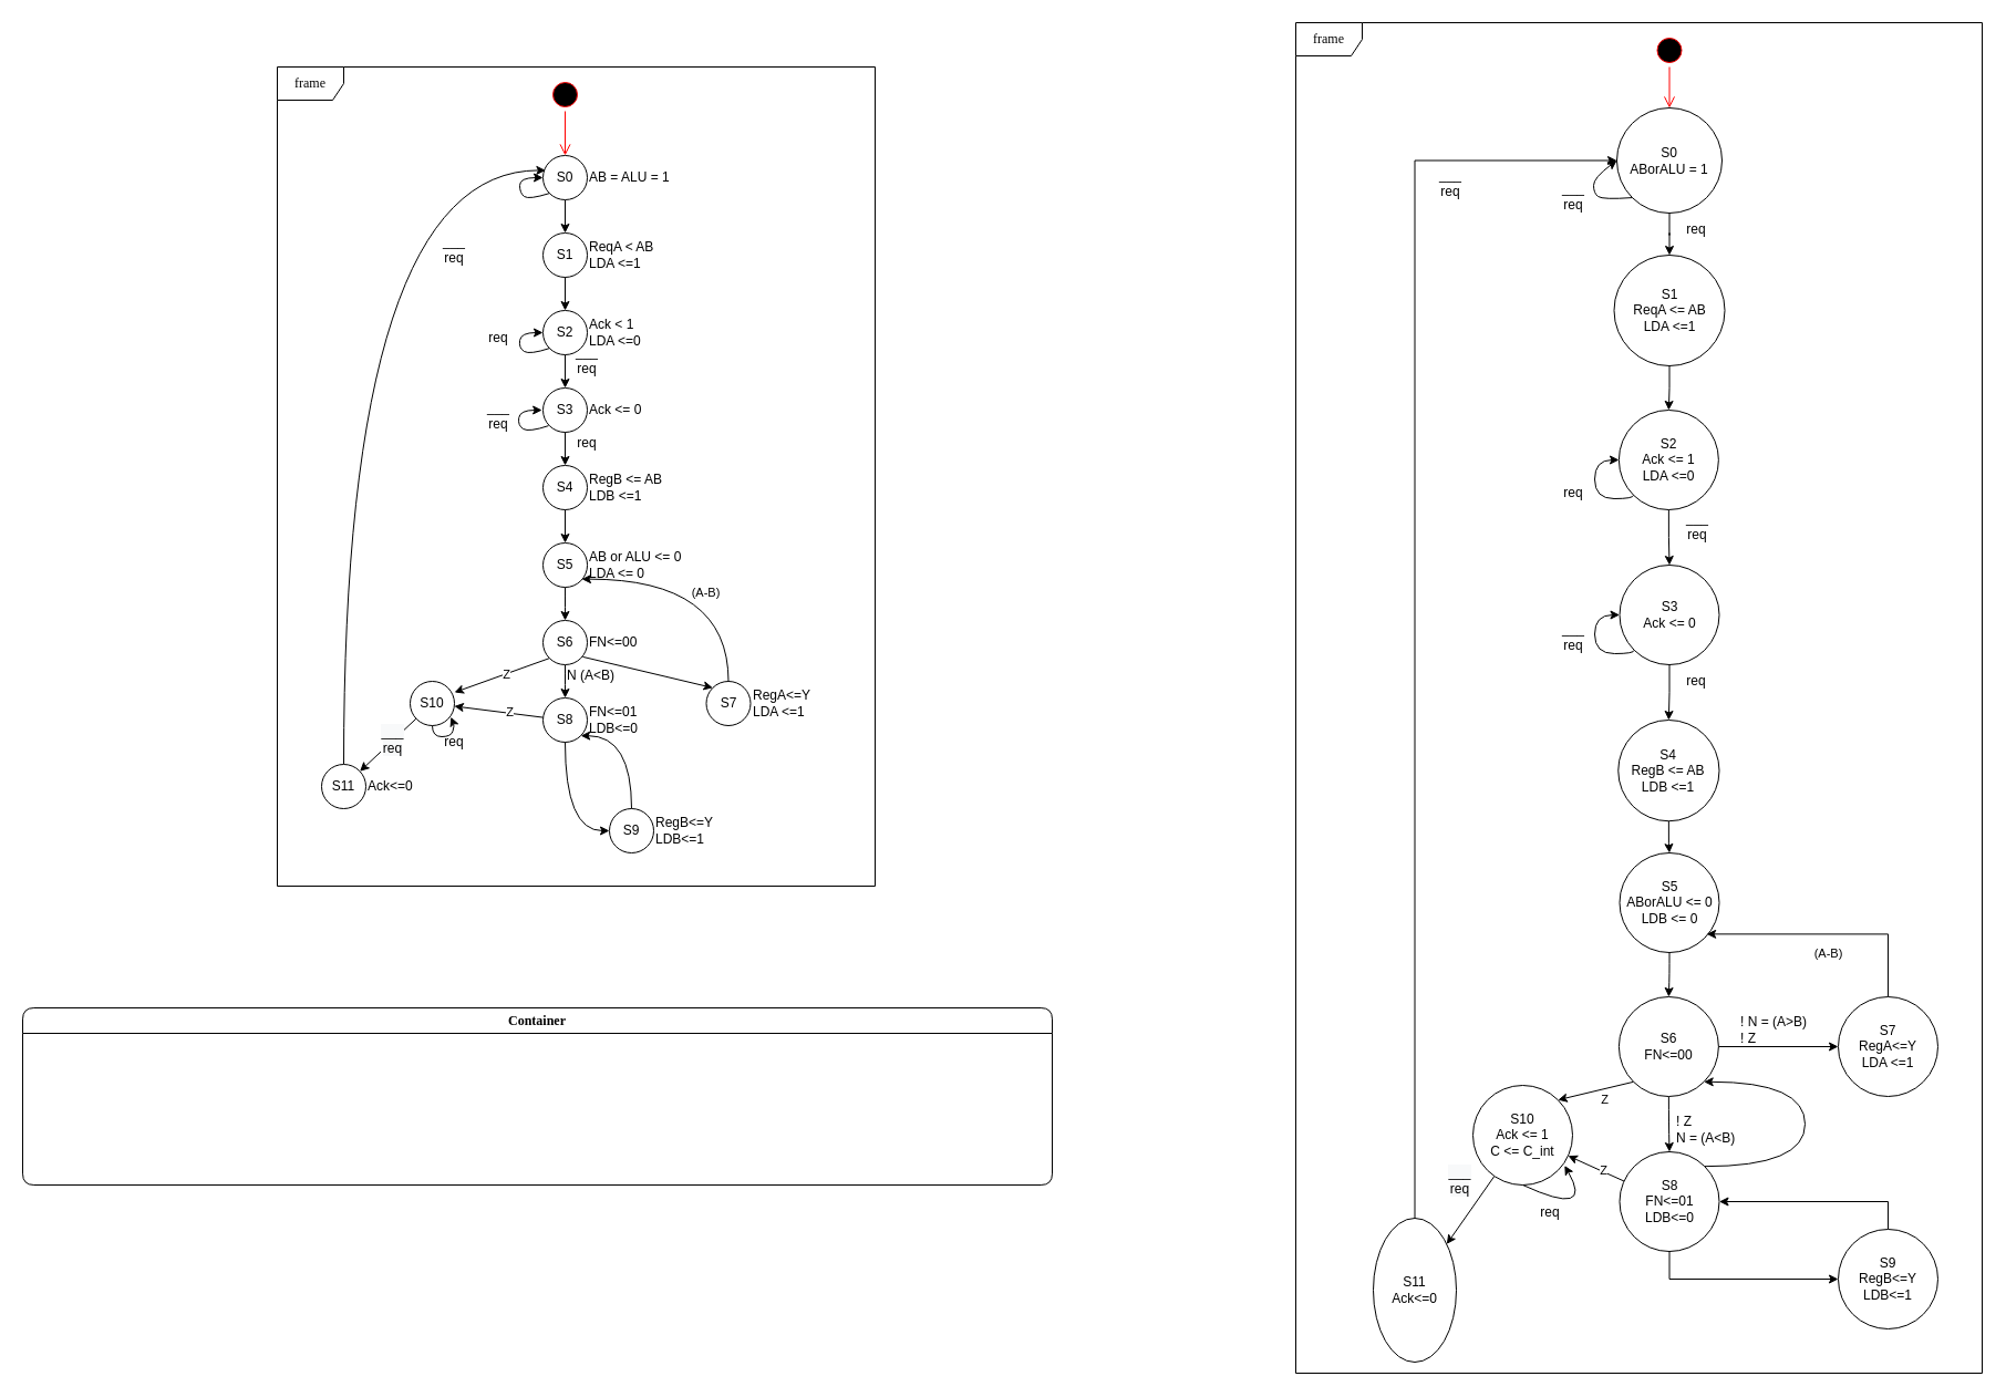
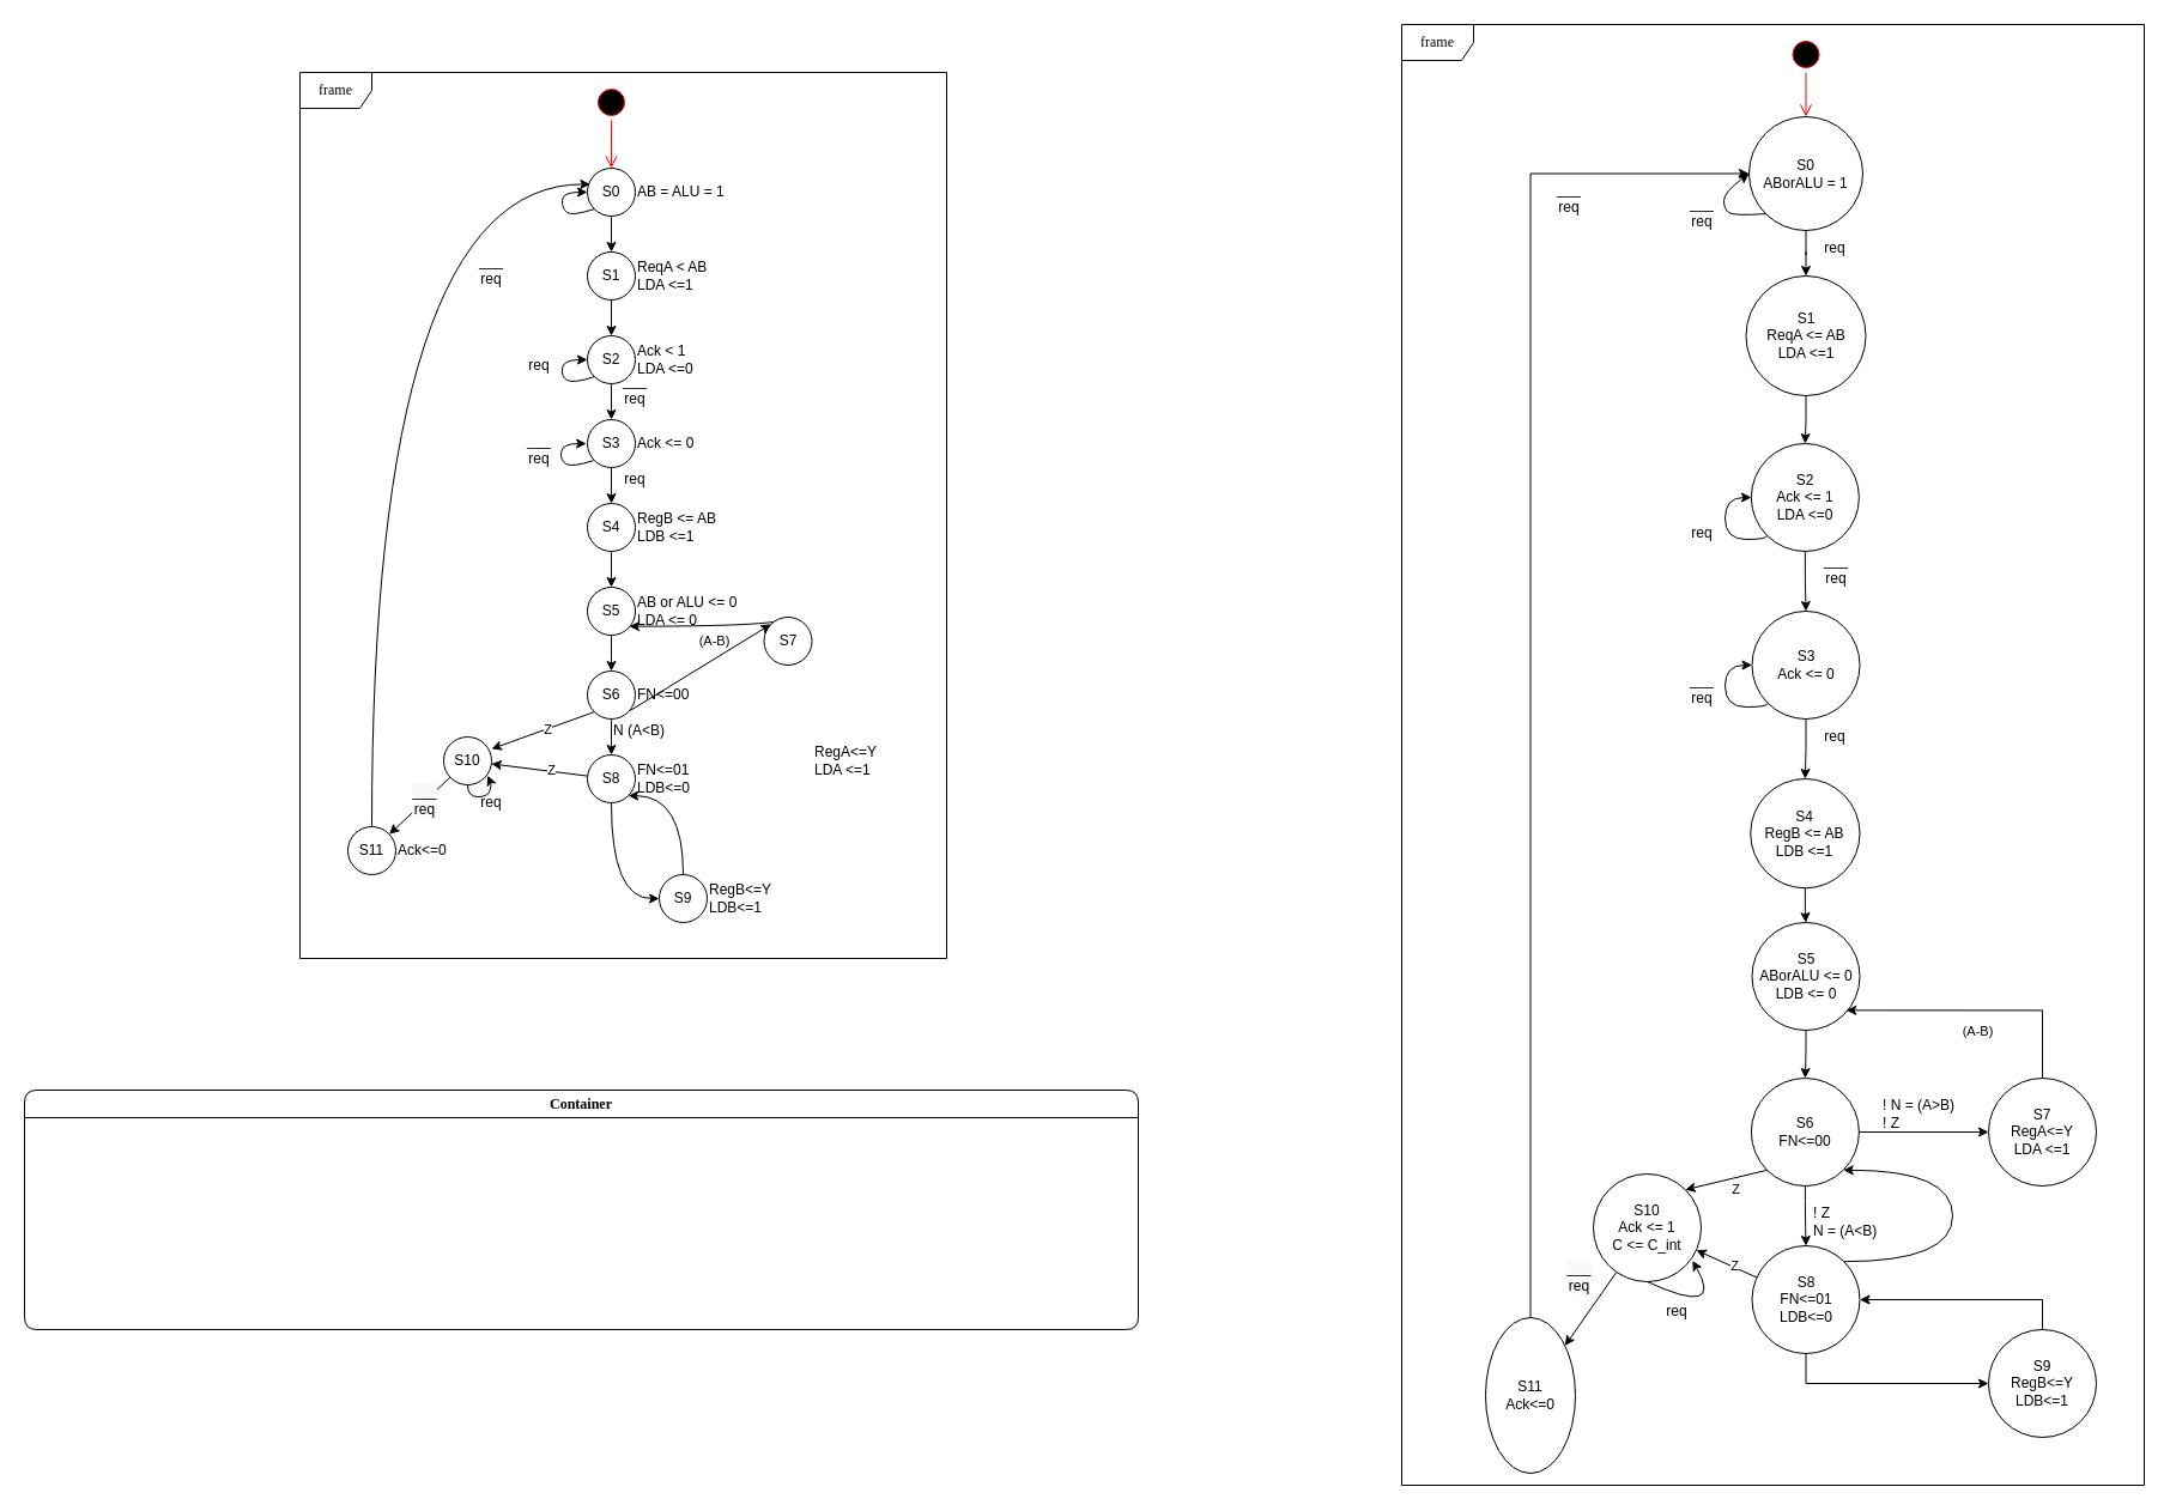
- <mxCell id="40" value="S7" style="ellipse;whiteSpace=wrap;html=1;aspect=fixed;" parent="1" vertex="1"><mxGeometry x="637.5" y="615" width="40" height="40" as="geometry" /></mxCell>
+ <mxCell id="40" value="S7" style="ellipse;whiteSpace=wrap;html=1;aspect=fixed;" parent="1" vertex="1"><mxGeometry x="637.5" y="515" width="40" height="40" as="geometry" /></mxCell>
- <mxCell id="2" value="Container" style="swimlane;whiteSpace=wrap;html=1;rounded=1;shadow=0;comic=0;labelBackgroundColor=none;strokeWidth=1;fontFamily=Verdana;fontSize=12;align=center;" parent="1" vertex="1"><mxGeometry x="20" y="910" width="930" height="160" as="geometry" /></mxCell>
+ <mxCell id="2" value="Container" style="swimlane;whiteSpace=wrap;html=1;rounded=1;shadow=0;comic=0;labelBackgroundColor=none;strokeWidth=1;fontFamily=Verdana;fontSize=12;align=center;" parent="1" vertex="1"><mxGeometry x="20" y="910" width="930" height="200" as="geometry" /></mxCell>
